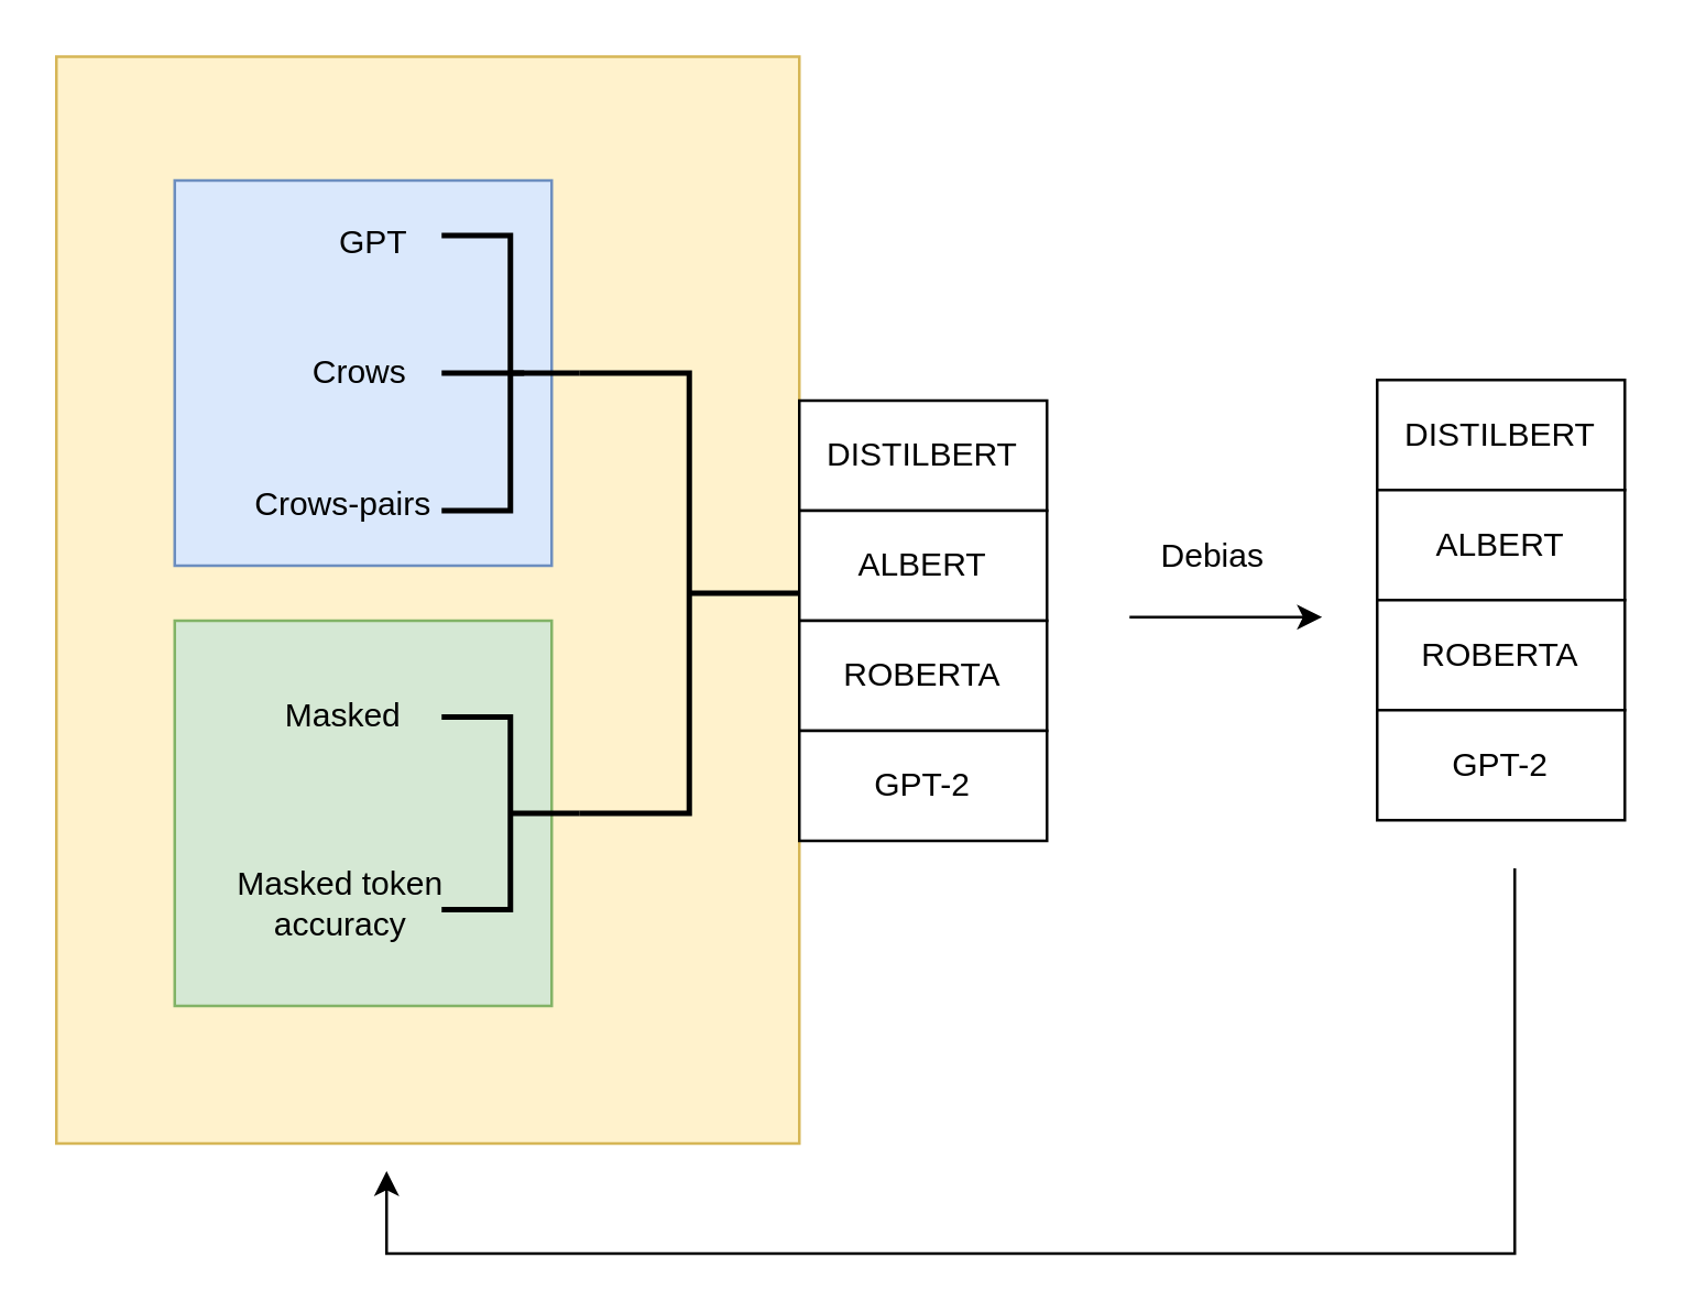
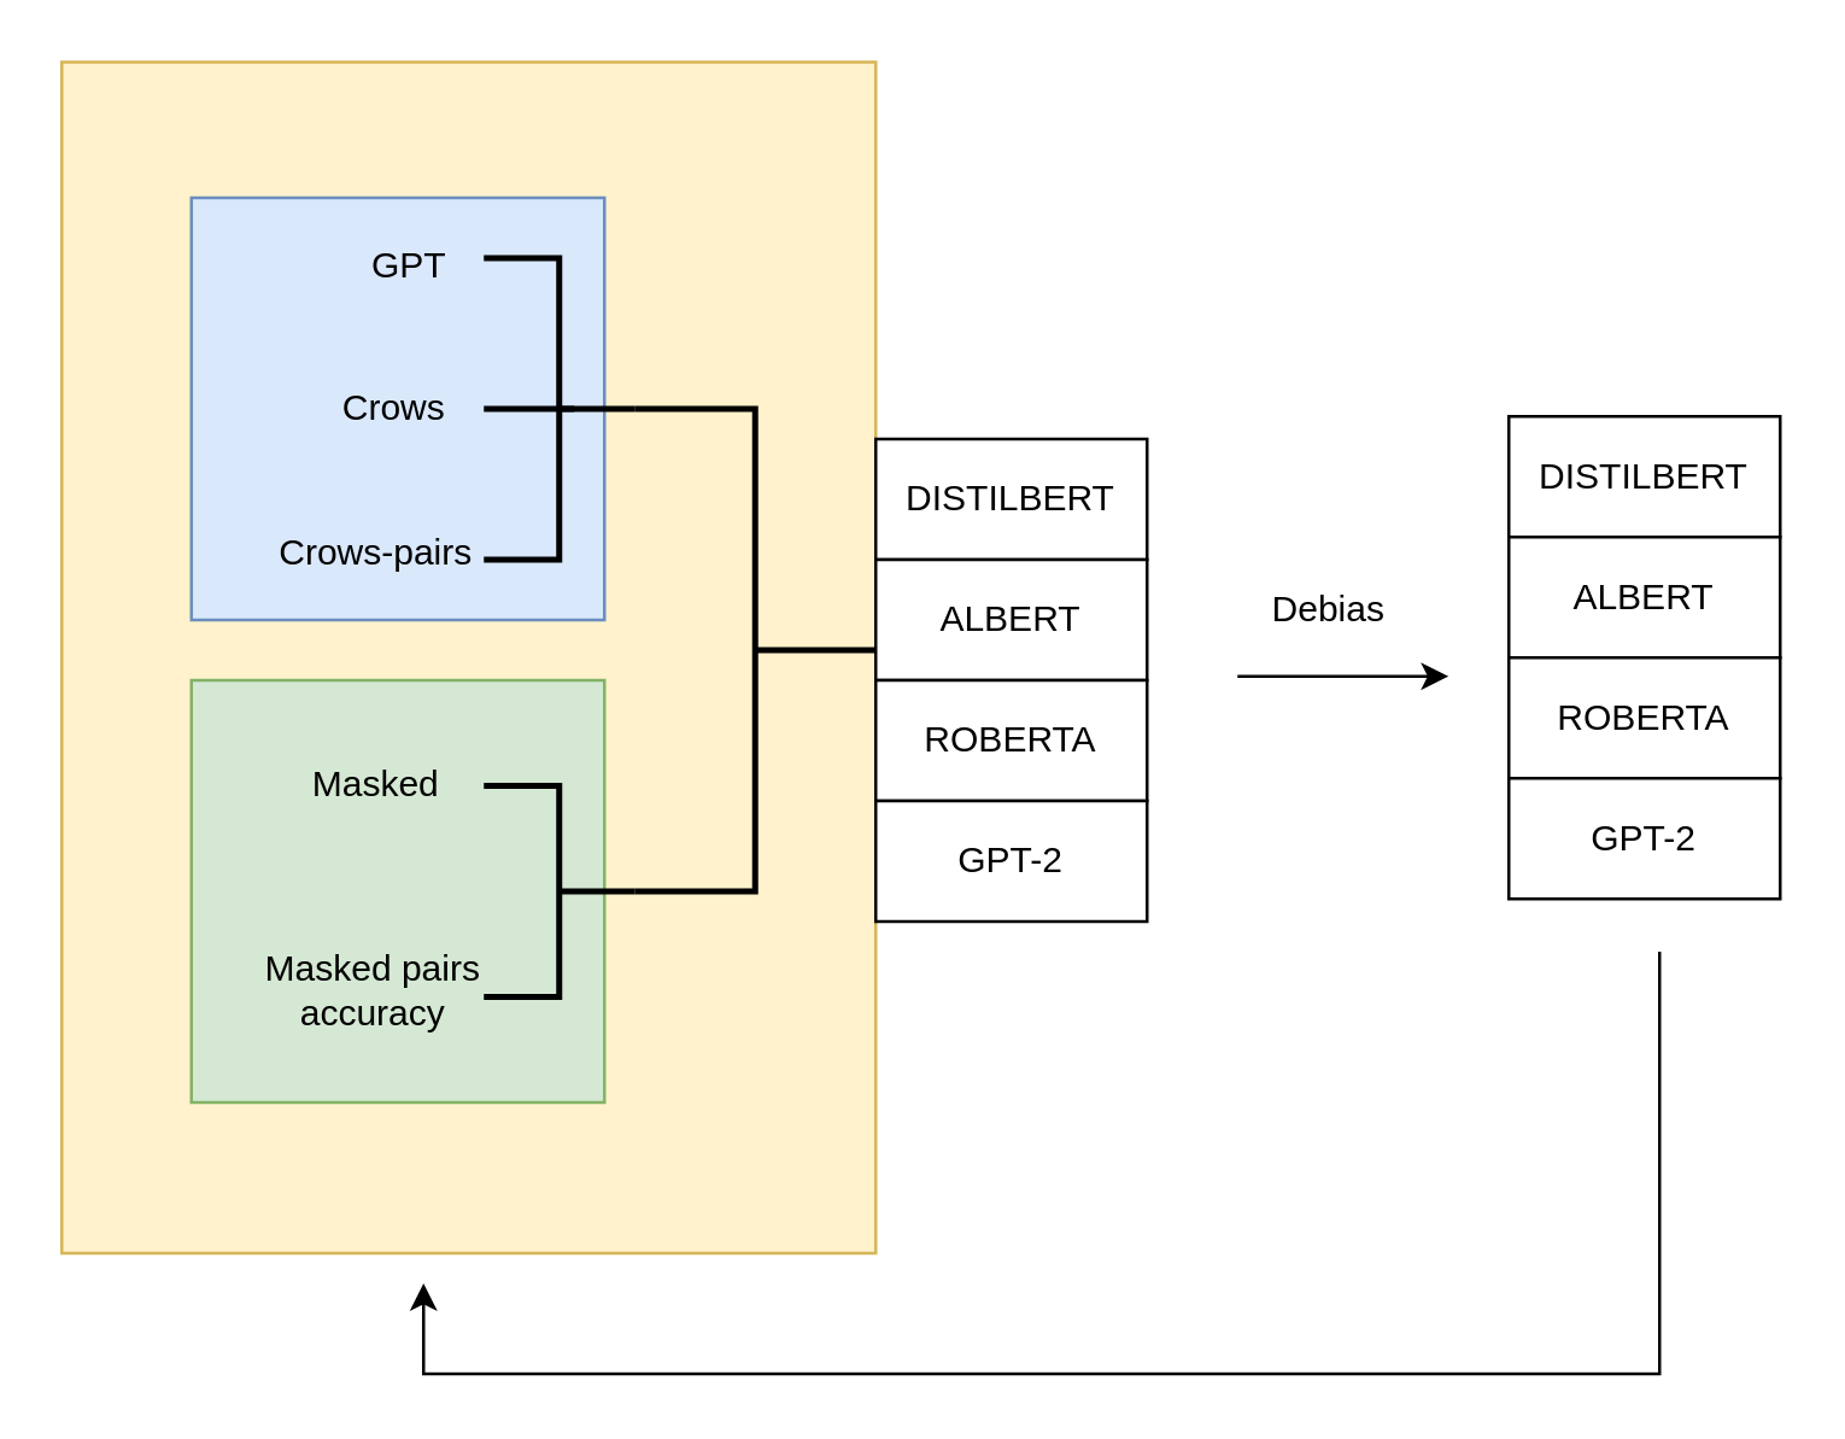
- <mxCell id="17" value="Masked token&lt;br&gt;accuracy" style="text;html=1;align=center;verticalAlign=middle;resizable=0;points=[];autosize=1;strokeColor=none;fillColor=none;" parent="1" vertex="1"><mxGeometry x="73" y="308" width="100" height="40" as="geometry" /></mxCell>
+ <mxCell id="17" value="Masked pairs&lt;br&gt;accuracy" style="text;html=1;align=center;verticalAlign=middle;resizable=0;points=[];autosize=1;strokeColor=none;fillColor=none;" parent="1" vertex="1"><mxGeometry x="73" y="308" width="100" height="40" as="geometry" /></mxCell>
